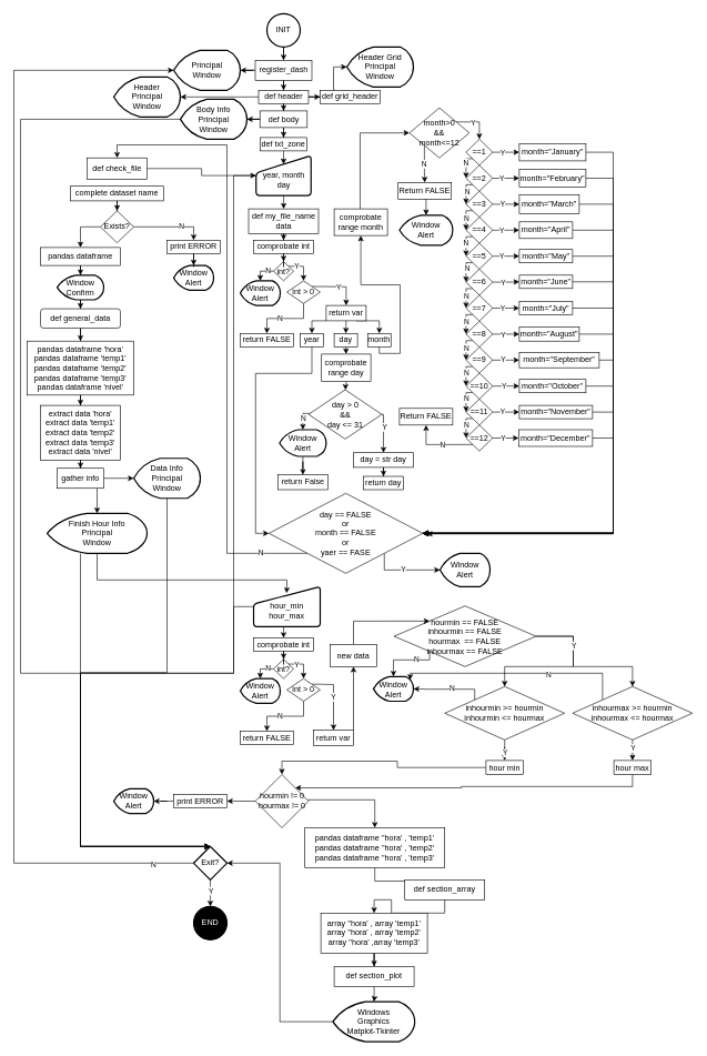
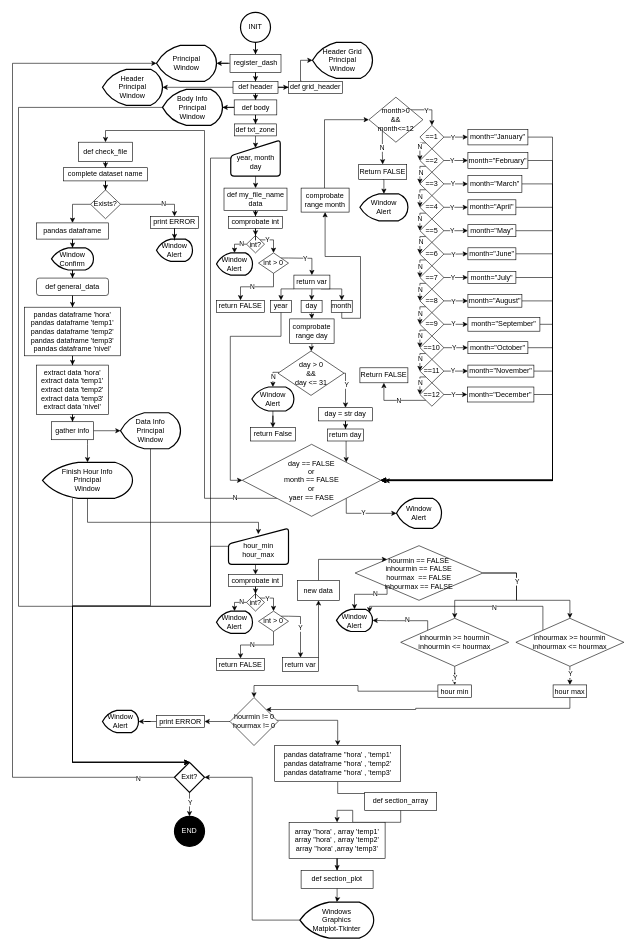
- <mxCell id="159" style="edgeStyle=orthogonalEdgeStyle;rounded=0;orthogonalLoop=1;jettySize=auto;html=1;" parent="1" source="160" target="23" edge="1"><mxGeometry relative="1" as="geometry" /></mxCell>
+ <mxCell id="159" style="edgeStyle=orthogonalEdgeStyle;rounded=0;orthogonalLoop=1;jettySize=auto;html=1;entryX=0.5;entryY=0;entryDx=0;entryDy=0;" parent="1" source="160" target="168" edge="1"><mxGeometry relative="1" as="geometry" /></mxCell>
+ <mxCell id="154" style="edgeStyle=orthogonalEdgeStyle;rounded=0;orthogonalLoop=1;jettySize=auto;html=1;entryX=1;entryY=0;entryDx=0;entryDy=0;" parent="1" source="155" target="165" edge="1"><mxGeometry relative="1" as="geometry"><Array as="points"><mxPoint x="576" y="750" /><mxPoint x="576" y="750" /></Array></mxGeometry></mxCell>
